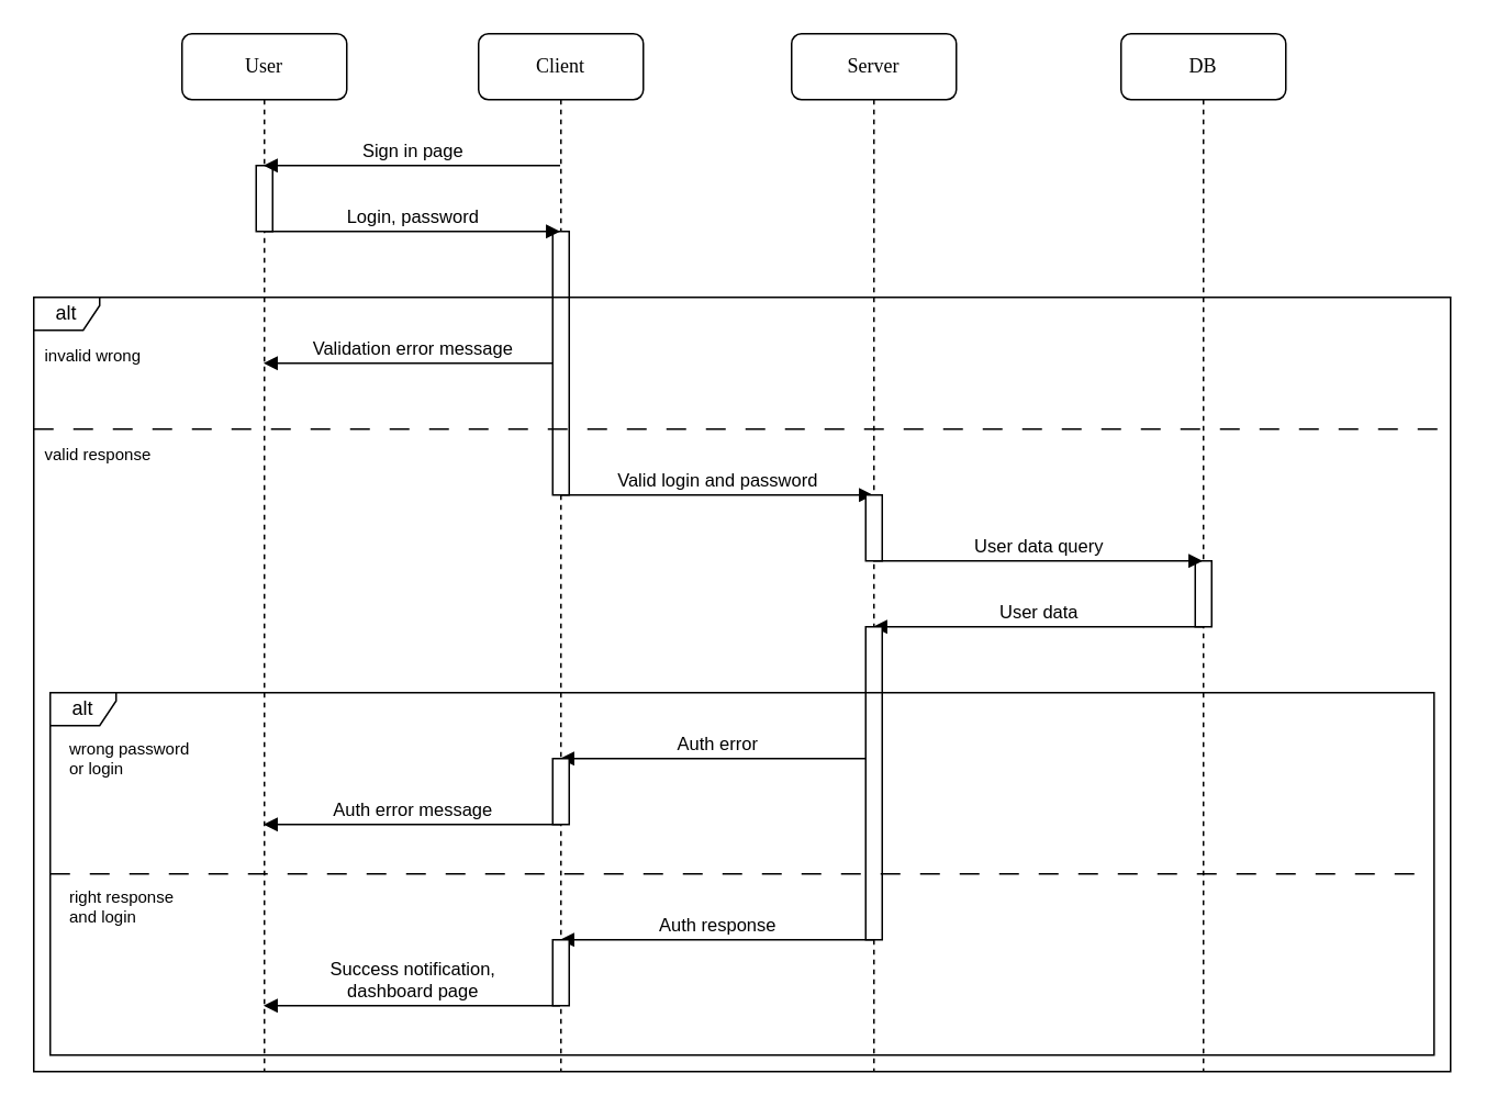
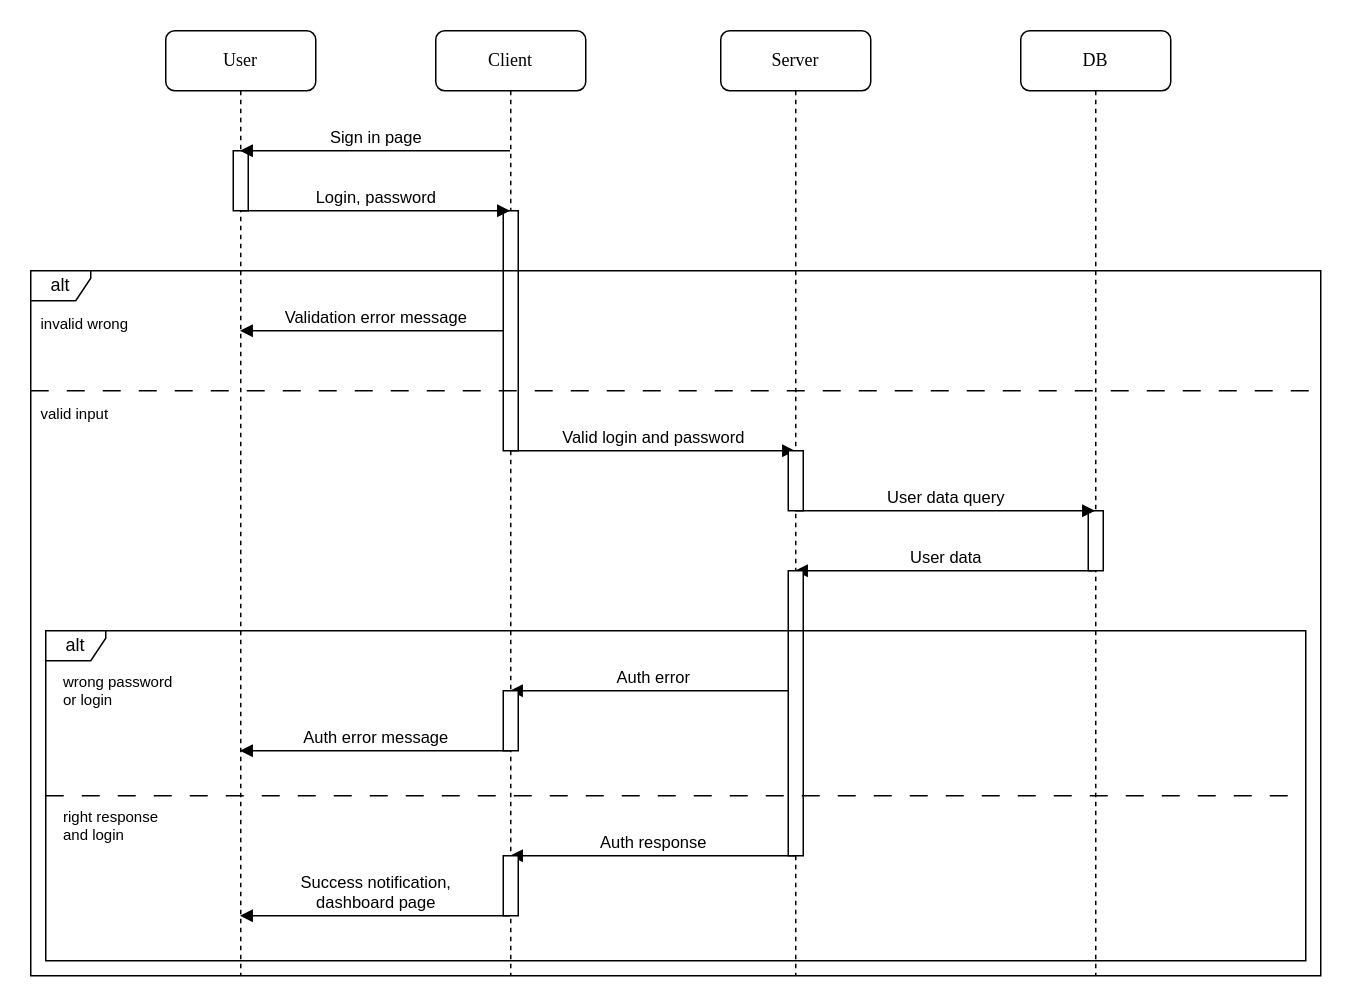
- <mxCell id="21" value="valid response" style="text;html=1;align=left;verticalAlign=middle;resizable=0;points=[];autosize=1;strokeColor=none;fillColor=none;fontSize=10;" vertex="1" parent="1"><mxGeometry x="25" y="260" width="70" height="30" as="geometry" /></mxCell>
+ <mxCell id="21" value="valid input" style="text;html=1;align=left;verticalAlign=middle;resizable=0;points=[];autosize=1;strokeColor=none;fillColor=none;fontSize=10;" vertex="1" parent="1"><mxGeometry x="25" y="260" width="70" height="30" as="geometry" /></mxCell>
